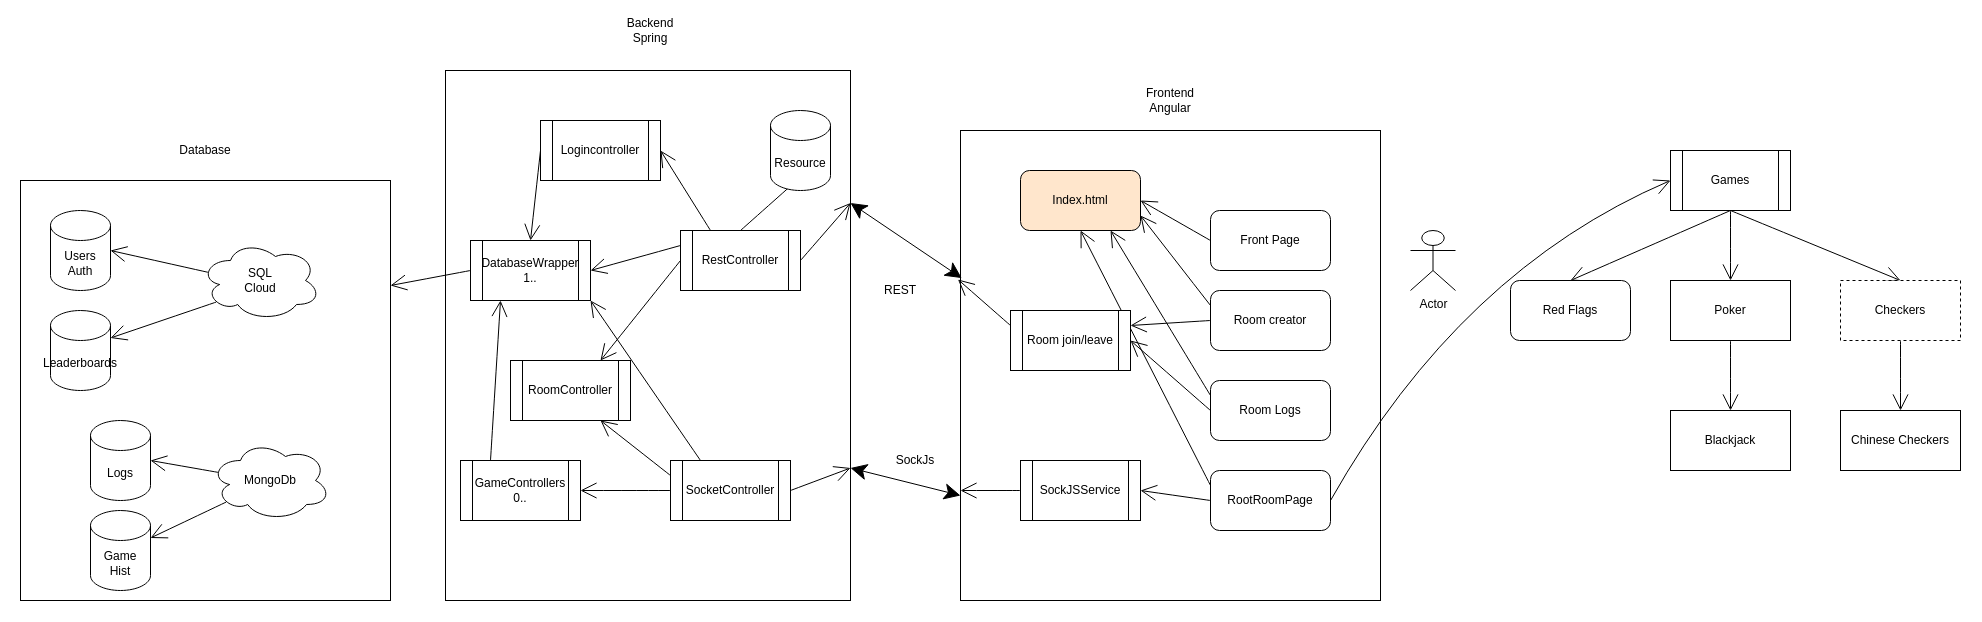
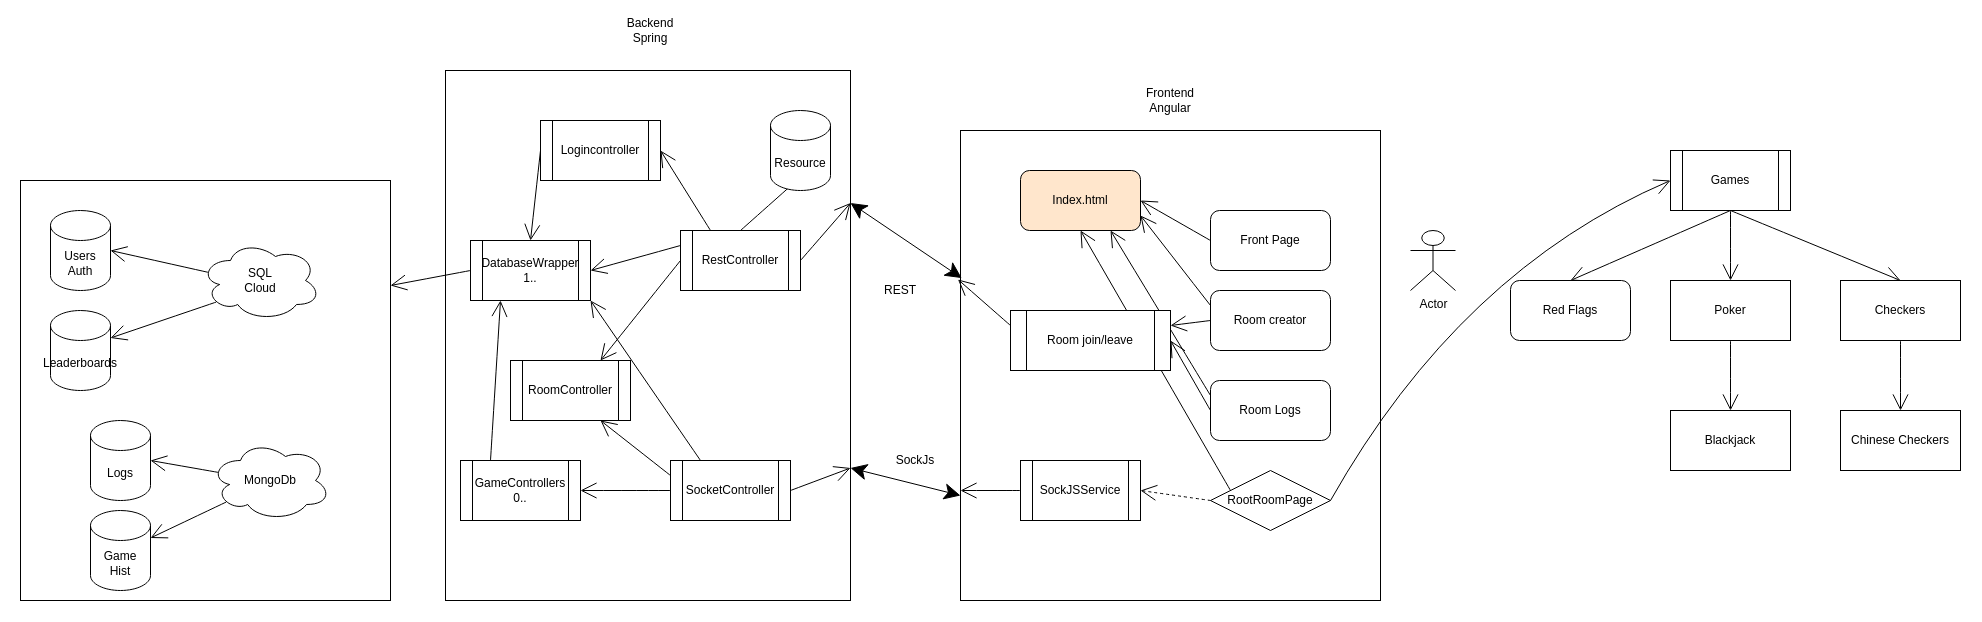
- <mxCell id="31" value="Database" style="text;html=1;strokeColor=none;fillColor=none;align=center;verticalAlign=middle;whiteSpace=wrap;rounded=0;hachureGap=4;pointerEvents=0;" parent="1" vertex="1"><mxGeometry x="185" y="140" width="40" height="20" as="geometry" /></mxCell>
- <mxCell id="19" value="Checkers" style="rounded=0;whiteSpace=wrap;html=1;hachureGap=4;pointerEvents=0;dashed=1;" parent="1" vertex="1"><mxGeometry x="1840" y="280" width="120" height="60" as="geometry" /></mxCell>
+ <mxCell id="19" value="Checkers" style="rounded=0;whiteSpace=wrap;html=1;hachureGap=4;pointerEvents=0;" parent="1" vertex="1"><mxGeometry x="1840" y="280" width="120" height="60" as="geometry" /></mxCell>
- <mxCell id="43" value="Room join/leave" style="shape=process;whiteSpace=wrap;html=1;backgroundOutline=1;hachureGap=4;pointerEvents=0;" parent="1" vertex="1"><mxGeometry x="1010" y="310" width="120" height="60" as="geometry" /></mxCell>
+ <mxCell id="43" value="Room join/leave" style="shape=process;whiteSpace=wrap;html=1;backgroundOutline=1;hachureGap=4;pointerEvents=0;" parent="1" vertex="1"><mxGeometry x="1010" y="310" width="160" height="60" as="geometry" /></mxCell>
- <mxCell id="40" style="edgeStyle=none;curved=1;rounded=0;orthogonalLoop=1;jettySize=auto;html=1;exitX=0;exitY=0.5;exitDx=0;exitDy=0;entryX=1;entryY=0.5;entryDx=0;entryDy=0;endArrow=open;startSize=14;endSize=14;sourcePerimeterSpacing=8;targetPerimeterSpacing=8;" parent="1" source="41" target="24" edge="1"><mxGeometry relative="1" as="geometry" /></mxCell>
+ <mxCell id="40" style="edgeStyle=none;curved=1;rounded=0;orthogonalLoop=1;jettySize=auto;html=1;exitX=0;exitY=0.5;exitDx=0;exitDy=0;entryX=1;entryY=0.5;entryDx=0;entryDy=0;endArrow=open;startSize=14;endSize=14;sourcePerimeterSpacing=8;targetPerimeterSpacing=8;dashed=1;" parent="1" source="41" target="24" edge="1"><mxGeometry relative="1" as="geometry" /></mxCell>
- <mxCell id="41" value="RootRoomPage" style="rounded=1;whiteSpace=wrap;html=1;hachureGap=4;pointerEvents=0;" parent="1" vertex="1"><mxGeometry x="1210" y="470" width="120" height="60" as="geometry" /></mxCell>
+ <mxCell id="41" value="RootRoomPage" style="rhombus;whiteSpace=wrap;html=1;hachureGap=4;pointerEvents=0;" parent="1" vertex="1"><mxGeometry x="1210" y="470" width="120" height="60" as="geometry" /></mxCell>
